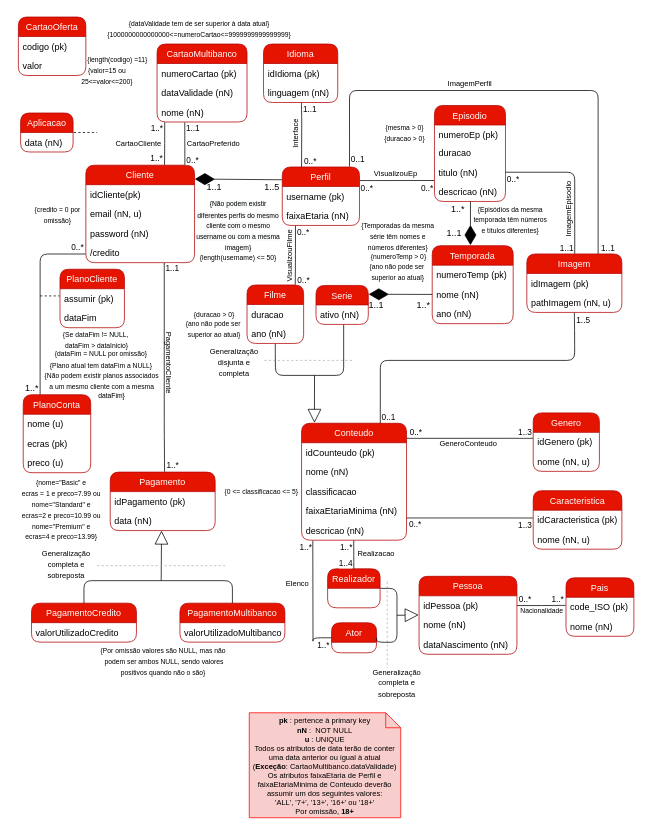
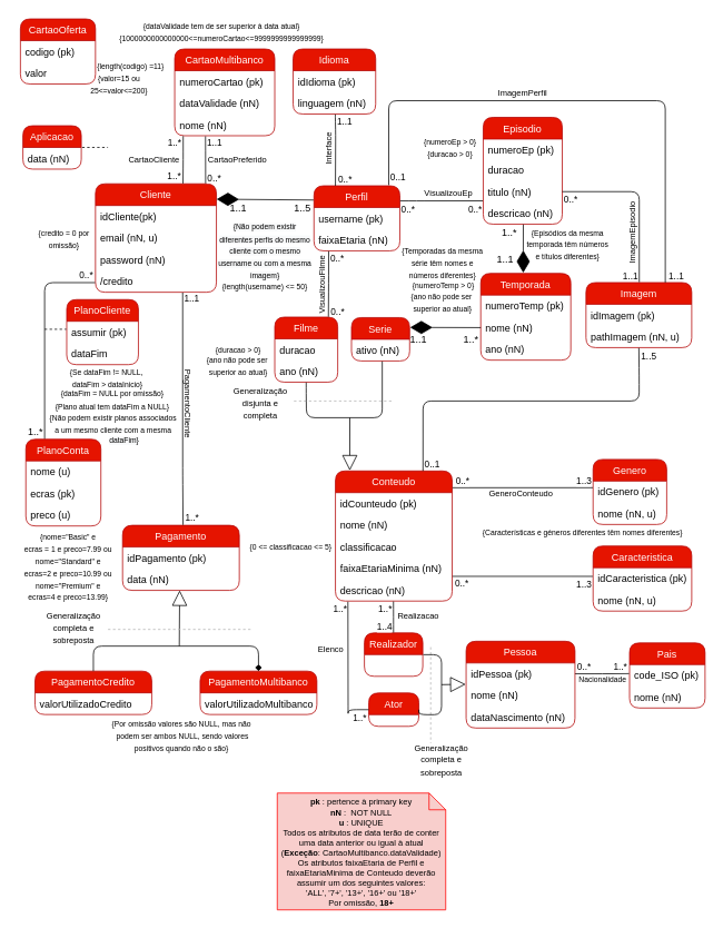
- <mxCell id="165" value="&lt;font style=&quot;font-size: 9px&quot;&gt;{mesma &amp;gt; 0}&lt;br&gt;{duracao &amp;gt; 0}&lt;/font&gt;" style="text;html=1;align=center;verticalAlign=middle;resizable=0;points=[];autosize=1;" parent="1" vertex="1"><mxGeometry x="499" y="156.03" width="80" height="40" as="geometry" /></mxCell>
+ <mxCell id="165" value="&lt;font style=&quot;font-size: 9px&quot;&gt;{numeroEp &amp;gt; 0}&lt;br&gt;{duracao &amp;gt; 0}&lt;/font&gt;" style="text;html=1;align=center;verticalAlign=middle;resizable=0;points=[];autosize=1;" parent="1" vertex="1"><mxGeometry x="499" y="156.03" width="80" height="40" as="geometry" /></mxCell>
- <mxCell id="69" value="&lt;font style=&quot;font-size: 10px&quot;&gt;&lt;font style=&quot;font-size: 10px&quot;&gt;Visualizou&lt;/font&gt;Ep&lt;/font&gt;" style="text;html=1;align=center;verticalAlign=middle;resizable=0;points=[];autosize=1;rounded=1;" parent="1" vertex="1"><mxGeometry x="492" y="221" width="70" height="20" as="geometry" /></mxCell>
+ <mxCell id="69" value="&lt;font style=&quot;font-size: 10px&quot;&gt;&lt;font style=&quot;font-size: 10px&quot;&gt;Visualizou&lt;/font&gt;Ep&lt;/font&gt;" style="text;html=1;align=center;verticalAlign=middle;resizable=0;points=[];autosize=1;rounded=1;" parent="1" vertex="1"><mxGeometry x="502" y="221" width="70" height="20" as="geometry" /></mxCell>
+ <mxCell id="162" value="&lt;font style=&quot;font-size: 9px&quot;&gt;{Características e géneros diferentes têm nomes diferentes}&lt;/font&gt;" style="text;html=1;align=center;verticalAlign=middle;resizable=0;points=[];autosize=1;" parent="1" vertex="1"><mxGeometry x="568.47" y="628" width="260" height="20" as="geometry" /></mxCell>
- <mxCell id="84" value="" style="endArrow=none;html=1;edgeStyle=orthogonalEdgeStyle;entryX=0.5;entryY=0;entryDx=0;entryDy=0;exitX=0.5;exitY=0;exitDx=0;exitDy=0;" parent="1" source="80" target="82" edge="1"><mxGeometry relative="1" as="geometry"><mxPoint x="111.5" y="791.82" as="sourcePoint" /><mxPoint x="309.5" y="791.82" as="targetPoint" /><Array as="points"><mxPoint x="111.5" y="773.82" /><mxPoint x="309.5" y="773.82" /></Array></mxGeometry></mxCell>
+ <mxCell id="84" value="" style="endArrow=diamond;html=1;edgeStyle=orthogonalEdgeStyle;entryX=0.5;entryY=0;entryDx=0;entryDy=0;exitX=0.5;exitY=0;exitDx=0;exitDy=0;" parent="1" source="80" target="82" edge="1"><mxGeometry relative="1" as="geometry"><mxPoint x="111.5" y="791.82" as="sourcePoint" /><mxPoint x="309.5" y="791.82" as="targetPoint" /><Array as="points"><mxPoint x="111.5" y="773.82" /><mxPoint x="309.5" y="773.82" /></Array></mxGeometry></mxCell>
